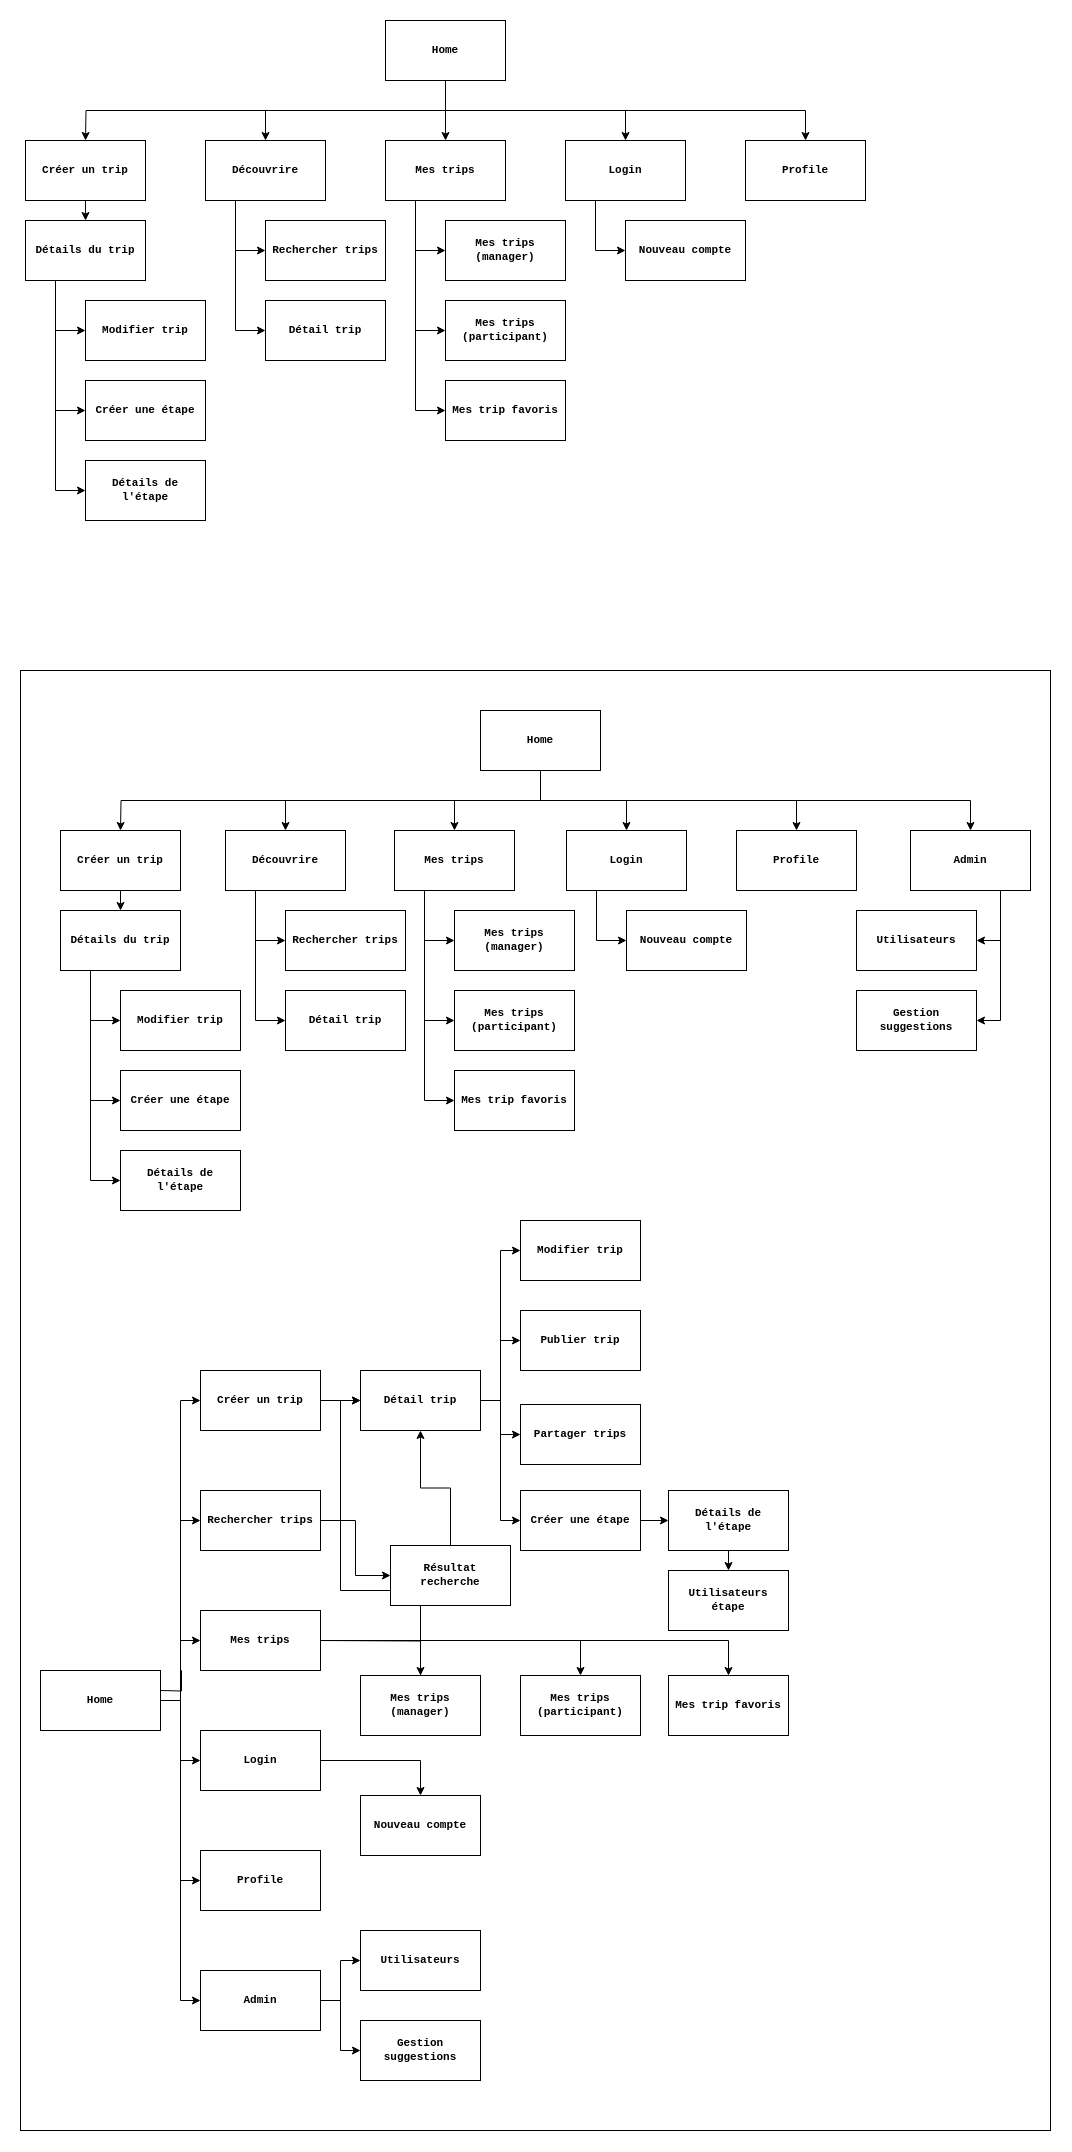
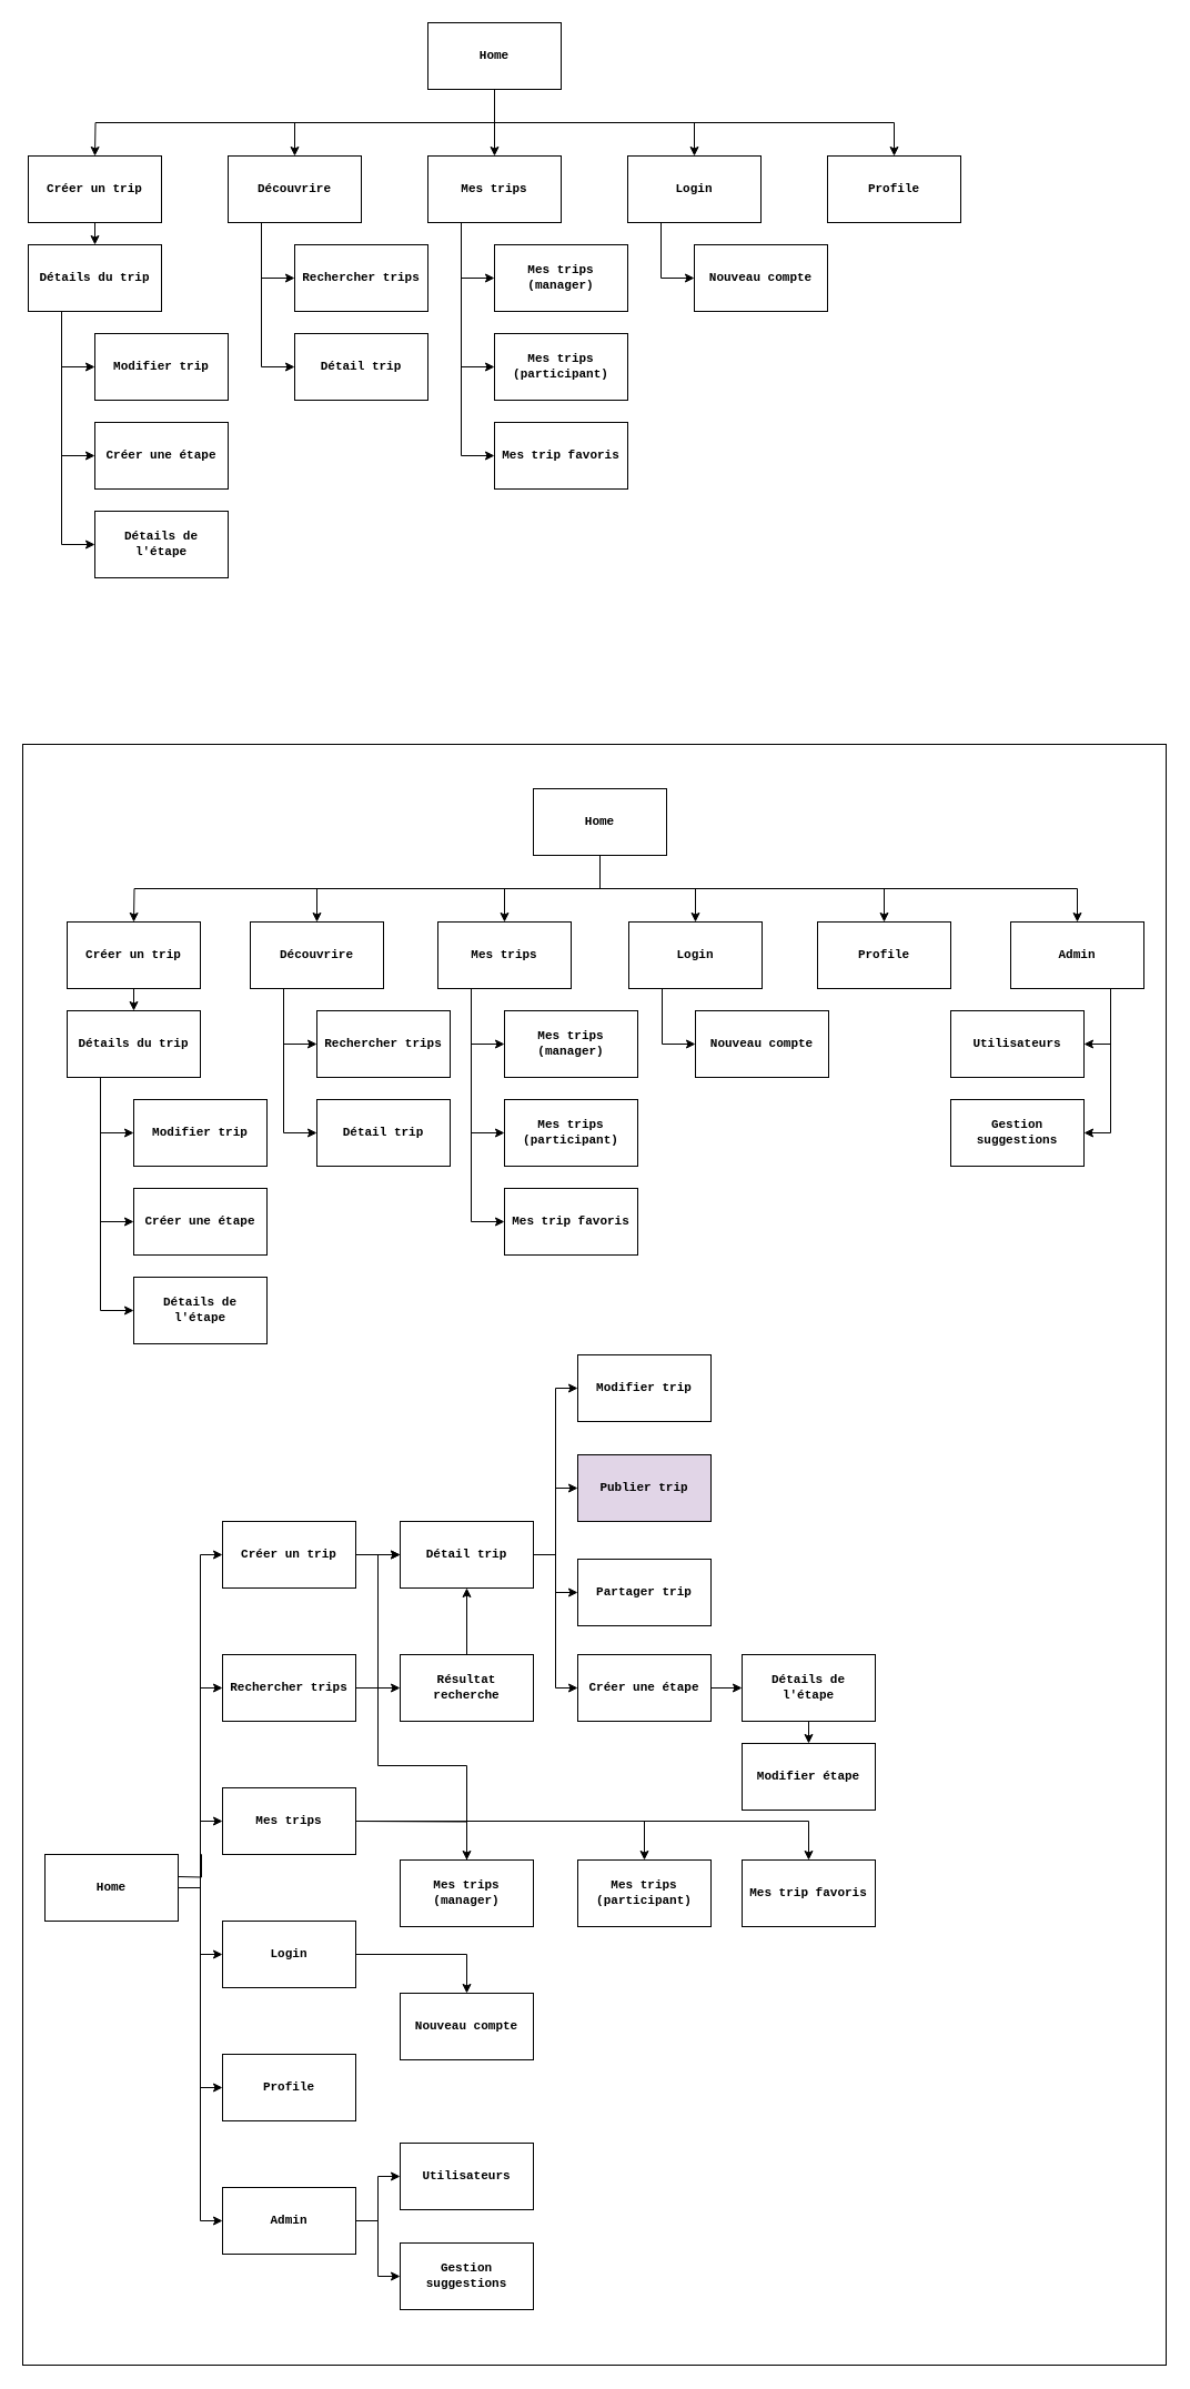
- <mxCell id="111" value="Publier trip" style="rounded=0;whiteSpace=wrap;html=1;fontFamily=Courier New;fontStyle=1;fontSize=11;" vertex="1" parent="1"><mxGeometry x="520" y="1310" width="120" height="60" as="geometry" /></mxCell>
+ <mxCell id="111" value="Publier trip" style="rounded=0;whiteSpace=wrap;html=1;fontFamily=Courier New;fontStyle=1;fontSize=11;fillColor=#e1d5e7;" vertex="1" parent="1"><mxGeometry x="520" y="1310" width="120" height="60" as="geometry" /></mxCell>
- <mxCell id="112" value="Partager trips" style="rounded=0;whiteSpace=wrap;html=1;fontFamily=Courier New;fontStyle=1;fontSize=11;" vertex="1" parent="1"><mxGeometry x="520" y="1404" width="120" height="60" as="geometry" /></mxCell>
+ <mxCell id="112" value="Partager trip" style="rounded=0;whiteSpace=wrap;html=1;fontFamily=Courier New;fontStyle=1;fontSize=11;" vertex="1" parent="1"><mxGeometry x="520" y="1404" width="120" height="60" as="geometry" /></mxCell>
- <mxCell id="110" value="Résultat recherche" style="rounded=0;whiteSpace=wrap;html=1;fontFamily=Courier New;fontStyle=1;fontSize=11;" vertex="1" parent="1"><mxGeometry x="390" y="1545" width="120" height="60" as="geometry" /></mxCell>
+ <mxCell id="110" value="Résultat recherche" style="rounded=0;whiteSpace=wrap;html=1;fontFamily=Courier New;fontStyle=1;fontSize=11;" vertex="1" parent="1"><mxGeometry x="360" y="1490" width="120" height="60" as="geometry" /></mxCell>
- <mxCell id="113" value="Utilisateurs étape" style="rounded=0;whiteSpace=wrap;html=1;fontFamily=Courier New;fontStyle=1;fontSize=11;" vertex="1" parent="1"><mxGeometry x="668" y="1570" width="120" height="60" as="geometry" /></mxCell>
+ <mxCell id="113" value="Modifier étape" style="rounded=0;whiteSpace=wrap;html=1;fontFamily=Courier New;fontStyle=1;fontSize=11;" vertex="1" parent="1"><mxGeometry x="668" y="1570" width="120" height="60" as="geometry" /></mxCell>
